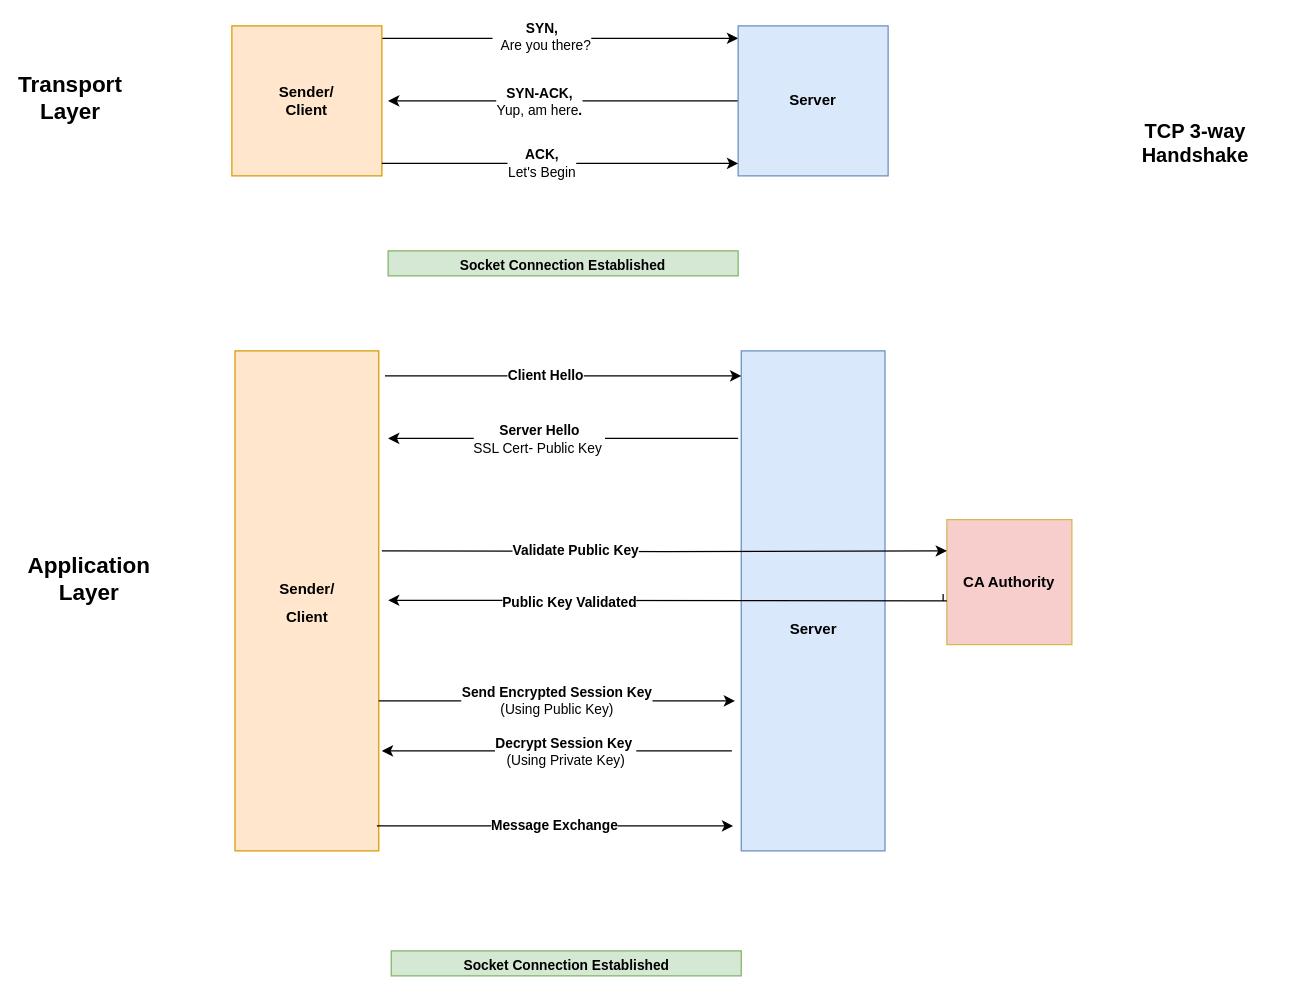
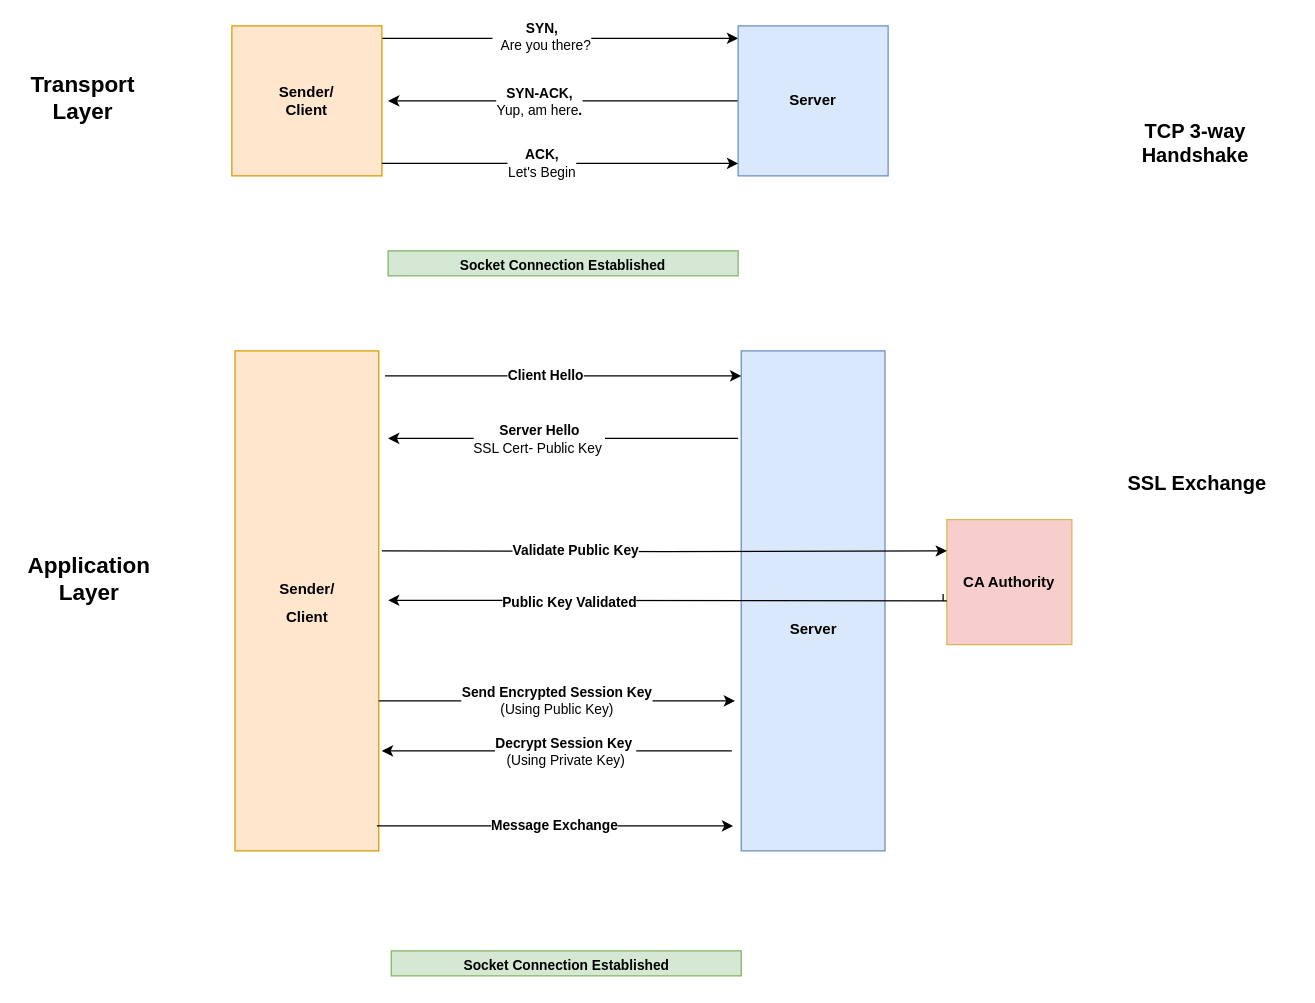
- <mxCell id="15" value="&lt;div style=&quot;text-align: center;&quot;&gt;&lt;span style=&quot;background-color: initial;&quot;&gt;&lt;b style=&quot;&quot;&gt;&lt;font style=&quot;font-size: 18px;&quot;&gt;Transport Layer&lt;/font&gt;&lt;/b&gt;&lt;/span&gt;&lt;/div&gt;" style="text;whiteSpace=wrap;html=1;" vertex="1" parent="1"><mxGeometry x="10" y="50" width="90" height="50" as="geometry" /></mxCell>
+ <mxCell id="15" value="&lt;div style=&quot;text-align: center;&quot;&gt;&lt;span style=&quot;background-color: initial;&quot;&gt;&lt;b style=&quot;&quot;&gt;&lt;font style=&quot;font-size: 18px;&quot;&gt;Transport Layer&lt;/font&gt;&lt;/b&gt;&lt;/span&gt;&lt;/div&gt;" style="text;whiteSpace=wrap;html=1;" vertex="1" parent="1"><mxGeometry x="20" y="50" width="90" height="50" as="geometry" /></mxCell>
+ <mxCell id="32" value="&lt;div style=&quot;text-align: center;&quot;&gt;&lt;span style=&quot;background-color: initial;&quot;&gt;&lt;b style=&quot;&quot;&gt;&lt;font style=&quot;font-size: 16px;&quot;&gt;SSL Exchange&lt;/font&gt;&lt;/b&gt;&lt;/span&gt;&lt;/div&gt;" style="text;whiteSpace=wrap;html=1;" vertex="1" parent="1"><mxGeometry x="900" y="370" width="130" height="55" as="geometry" /></mxCell>
